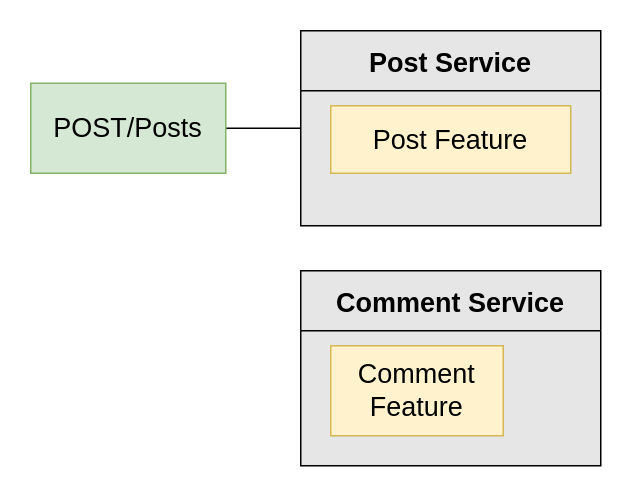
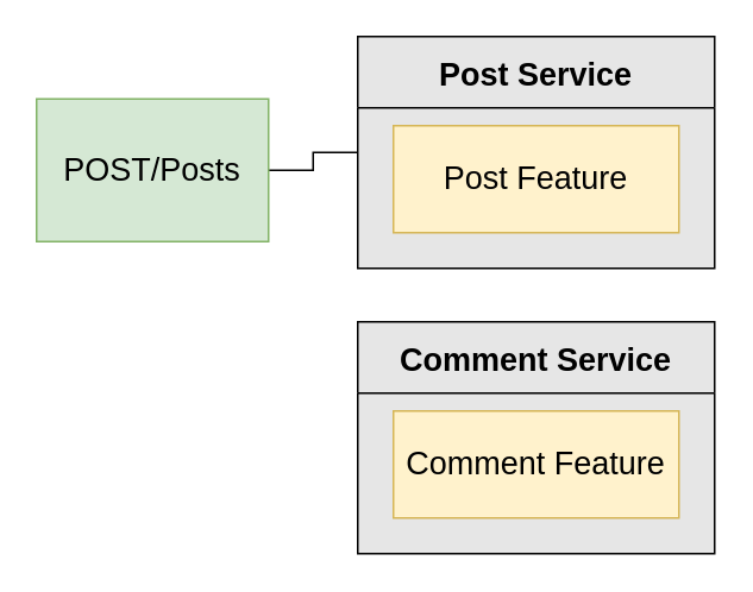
- <mxCell id="5" value="POST/Posts" style="whiteSpace=wrap;html=1;align=center;treeFolding=1;treeMoving=1;newEdgeStyle={&quot;edgeStyle&quot;:&quot;elbowEdgeStyle&quot;,&quot;startArrow&quot;:&quot;none&quot;,&quot;endArrow&quot;:&quot;none&quot;};fillColor=#d5e8d4;fontSize=18;strokeColor=#82b366;" vertex="1" parent="1"><mxGeometry x="20" y="55" width="130" height="60" as="geometry" /></mxCell>
+ <mxCell id="5" value="POST/Posts" style="whiteSpace=wrap;html=1;align=center;treeFolding=1;treeMoving=1;newEdgeStyle={&quot;edgeStyle&quot;:&quot;elbowEdgeStyle&quot;,&quot;startArrow&quot;:&quot;none&quot;,&quot;endArrow&quot;:&quot;none&quot;};fillColor=#d5e8d4;fontSize=18;strokeColor=#82b366;" vertex="1" parent="1"><mxGeometry x="20" y="55" width="130" height="80" as="geometry" /></mxCell>
- <mxCell id="3" value="Post Feature" style="whiteSpace=wrap;html=1;align=center;treeFolding=1;treeMoving=1;newEdgeStyle={&quot;edgeStyle&quot;:&quot;elbowEdgeStyle&quot;,&quot;startArrow&quot;:&quot;none&quot;,&quot;endArrow&quot;:&quot;none&quot;};fillColor=#fff2cc;fontSize=18;strokeColor=#d6b656;" vertex="1" parent="2"><mxGeometry x="20" y="50" width="160" height="45" as="geometry" /></mxCell>
+ <mxCell id="3" value="Post Feature" style="whiteSpace=wrap;html=1;align=center;treeFolding=1;treeMoving=1;newEdgeStyle={&quot;edgeStyle&quot;:&quot;elbowEdgeStyle&quot;,&quot;startArrow&quot;:&quot;none&quot;,&quot;endArrow&quot;:&quot;none&quot;};fillColor=#fff2cc;fontSize=18;strokeColor=#d6b656;" vertex="1" parent="2"><mxGeometry x="20" y="50" width="160" height="60" as="geometry" /></mxCell>
- <mxCell id="7" value="Comment Feature" style="whiteSpace=wrap;html=1;align=center;treeFolding=1;treeMoving=1;newEdgeStyle={&quot;edgeStyle&quot;:&quot;elbowEdgeStyle&quot;,&quot;startArrow&quot;:&quot;none&quot;,&quot;endArrow&quot;:&quot;none&quot;};fillColor=#fff2cc;fontSize=18;strokeColor=#d6b656;" vertex="1" parent="6"><mxGeometry x="20" y="50" width="115" height="60" as="geometry" /></mxCell>
+ <mxCell id="7" value="Comment Feature" style="whiteSpace=wrap;html=1;align=center;treeFolding=1;treeMoving=1;newEdgeStyle={&quot;edgeStyle&quot;:&quot;elbowEdgeStyle&quot;,&quot;startArrow&quot;:&quot;none&quot;,&quot;endArrow&quot;:&quot;none&quot;};fillColor=#fff2cc;fontSize=18;strokeColor=#d6b656;" vertex="1" parent="6"><mxGeometry x="20" y="50" width="160" height="60" as="geometry" /></mxCell>
